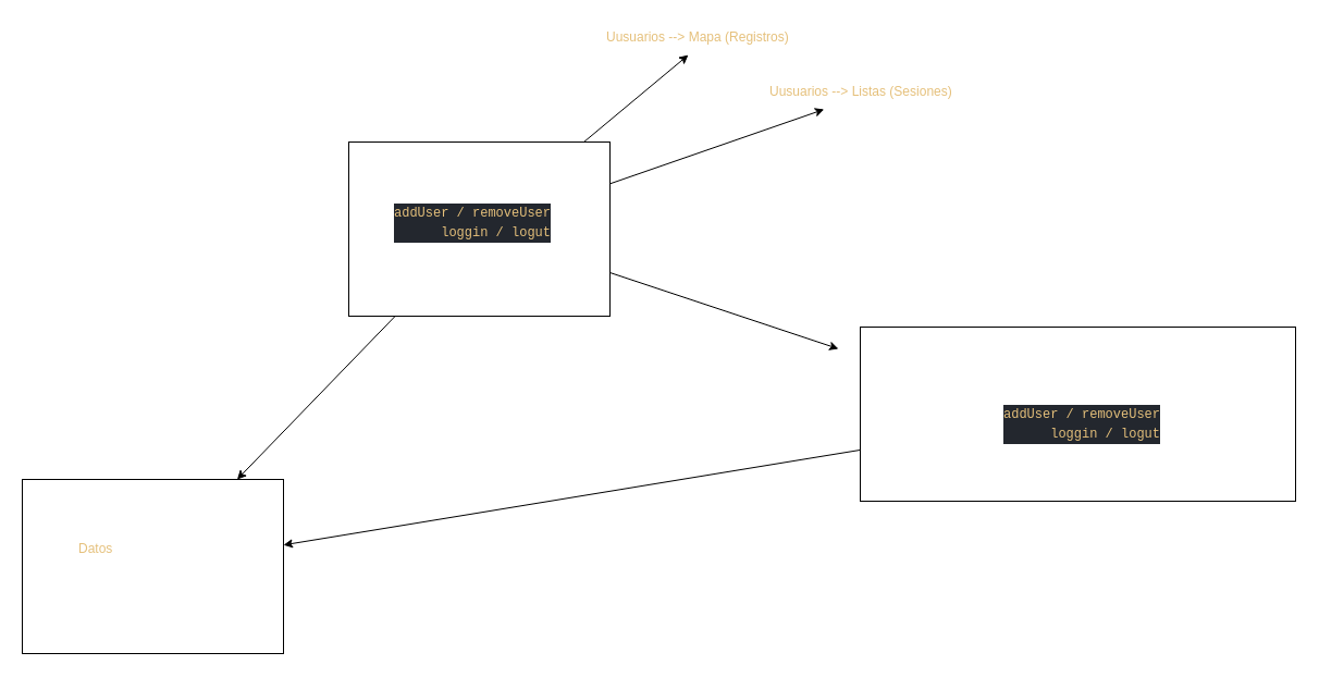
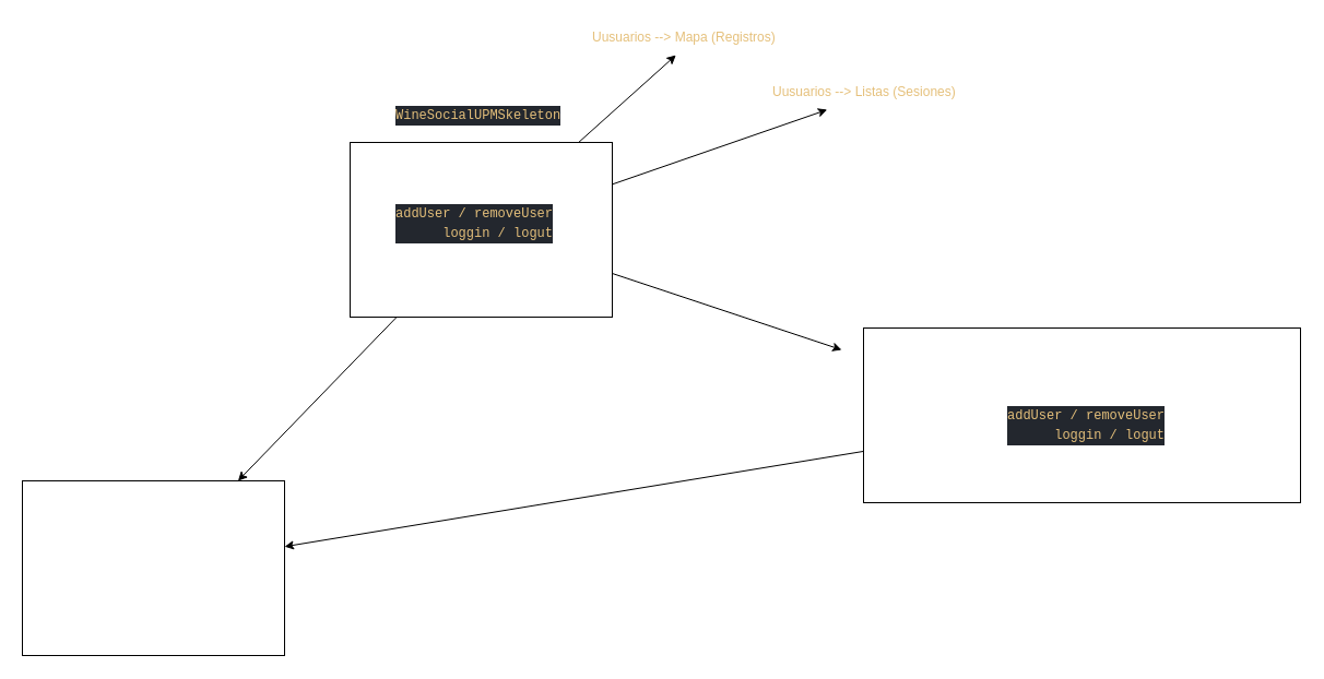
- <mxCell id="12" value="&lt;font color=&quot;#e5c07b&quot;&gt;Uusuarios --&amp;gt; Mapa (Registros)&lt;/font&gt;" style="text;whiteSpace=wrap;html=1;" vertex="1" parent="1"><mxGeometry x="555" y="20" width="190" height="30" as="geometry" /></mxCell>
+ <mxCell id="12" value="&lt;font color=&quot;#e5c07b&quot;&gt;Uusuarios --&amp;gt; Mapa (Registros)&lt;/font&gt;" style="text;whiteSpace=wrap;html=1;" vertex="1" parent="1"><mxGeometry x="540" y="20" width="190" height="30" as="geometry" /></mxCell>
+ <mxCell id="7" value="&lt;meta charset=&quot;utf-8&quot;&gt;&lt;div style=&quot;color: rgb(171, 178, 191); background-color: rgb(35, 39, 46); font-family: Menlo, Monaco, &amp;quot;Courier New&amp;quot;, monospace; font-weight: normal; font-size: 12px; line-height: 18px;&quot;&gt;&lt;div&gt;&lt;span style=&quot;color: #e5c07b;&quot;&gt;WineSocialUPMSkeleton&lt;/span&gt;&lt;/div&gt;&lt;/div&gt;" style="text;whiteSpace=wrap;html=1;" vertex="1" parent="1"><mxGeometry x="360" y="90" width="160" height="30" as="geometry" /></mxCell>
- <mxCell id="15" value="&lt;font color=&quot;#e5c07b&quot;&gt;Datos&lt;/font&gt;" style="text;whiteSpace=wrap;html=1;" vertex="1" parent="1"><mxGeometry x="70" y="490" width="60" height="30" as="geometry" /></mxCell>
